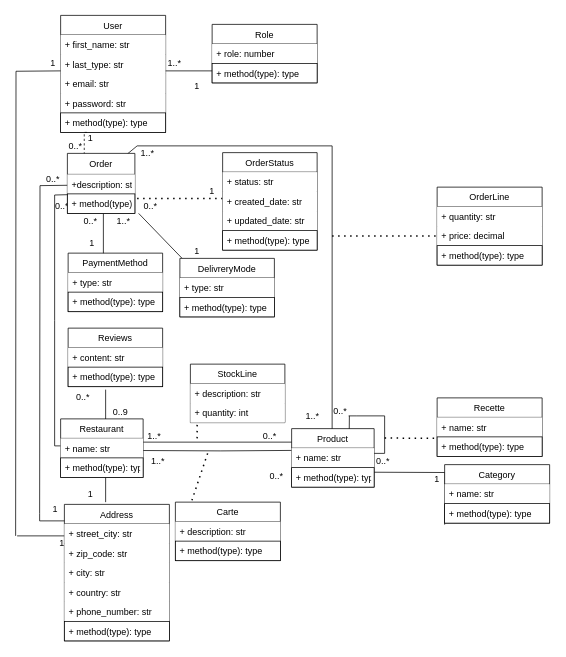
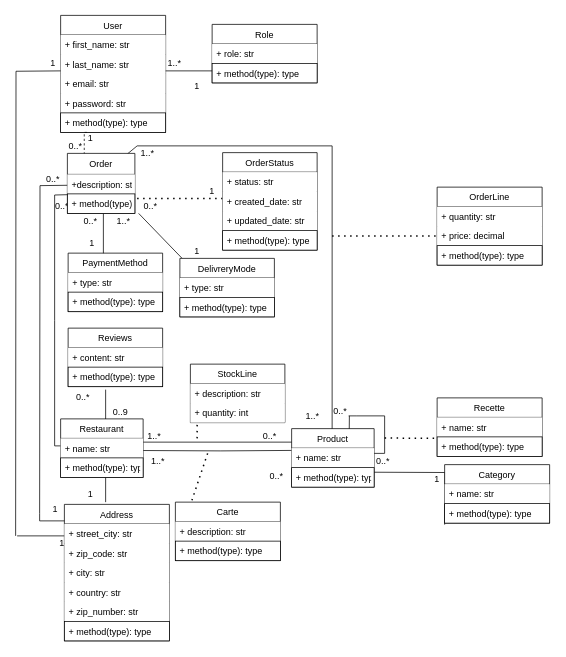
- <mxCell id="11" value="+ role: number" style="text;strokeColor=none;align=left;verticalAlign=top;spacingLeft=4;spacingRight=4;overflow=hidden;rotatable=0;points=[[0,0.5],[1,0.5]];portConstraint=eastwest;fillColor=#FFFFFF;" parent="10" vertex="1"><mxGeometry y="26" width="140" height="26" as="geometry" /></mxCell>
+ <mxCell id="11" value="+ role: str" style="text;strokeColor=none;align=left;verticalAlign=top;spacingLeft=4;spacingRight=4;overflow=hidden;rotatable=0;points=[[0,0.5],[1,0.5]];portConstraint=eastwest;fillColor=#FFFFFF;" parent="10" vertex="1"><mxGeometry y="26" width="140" height="26" as="geometry" /></mxCell>
- <mxCell id="6" value="+ last_type: str" style="text;align=left;verticalAlign=top;spacingLeft=4;spacingRight=4;overflow=hidden;rotatable=0;points=[[0,0.5],[1,0.5]];portConstraint=eastwest;fillColor=#FFFFFF;" parent="4" vertex="1"><mxGeometry y="52" width="140" height="26" as="geometry" /></mxCell>
+ <mxCell id="6" value="+ last_name: str" style="text;align=left;verticalAlign=top;spacingLeft=4;spacingRight=4;overflow=hidden;rotatable=0;points=[[0,0.5],[1,0.5]];portConstraint=eastwest;fillColor=#FFFFFF;" parent="4" vertex="1"><mxGeometry y="52" width="140" height="26" as="geometry" /></mxCell>
- <mxCell id="75" value="+ phone_number: str" style="text;align=left;verticalAlign=top;spacingLeft=4;spacingRight=4;overflow=hidden;rotatable=0;points=[[0,0.5],[1,0.5]];portConstraint=eastwest;fillColor=#FFFFFF;" vertex="1" parent="70"><mxGeometry y="130" width="140" height="26" as="geometry" /></mxCell>
+ <mxCell id="75" value="+ zip_number: str" style="text;align=left;verticalAlign=top;spacingLeft=4;spacingRight=4;overflow=hidden;rotatable=0;points=[[0,0.5],[1,0.5]];portConstraint=eastwest;fillColor=#FFFFFF;" vertex="1" parent="70"><mxGeometry y="130" width="140" height="26" as="geometry" /></mxCell>
